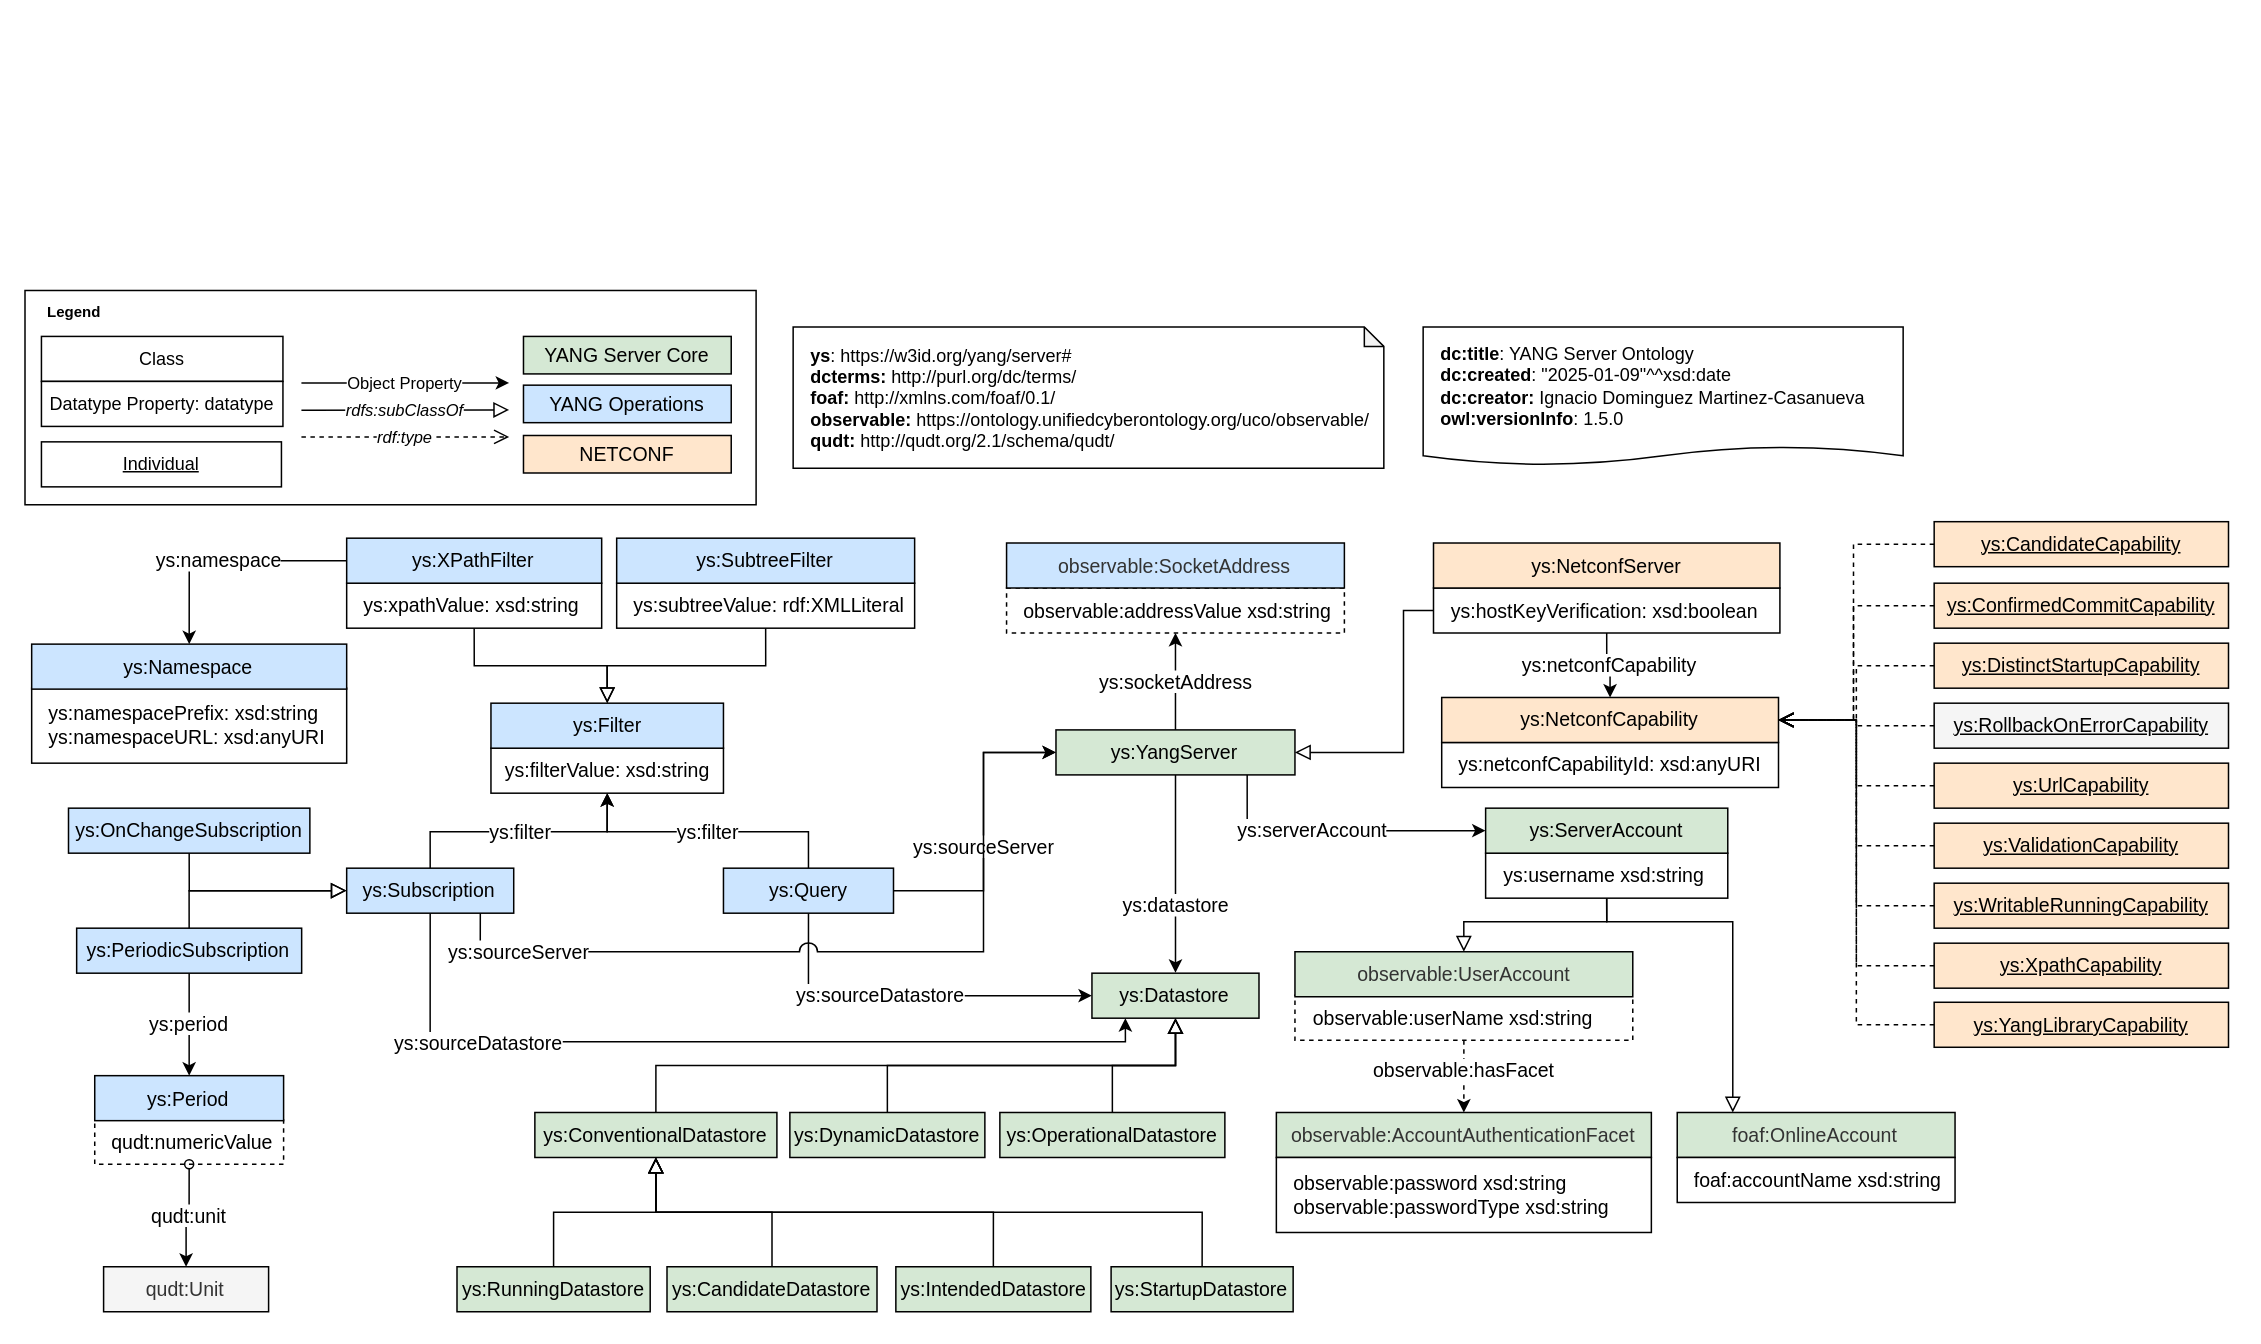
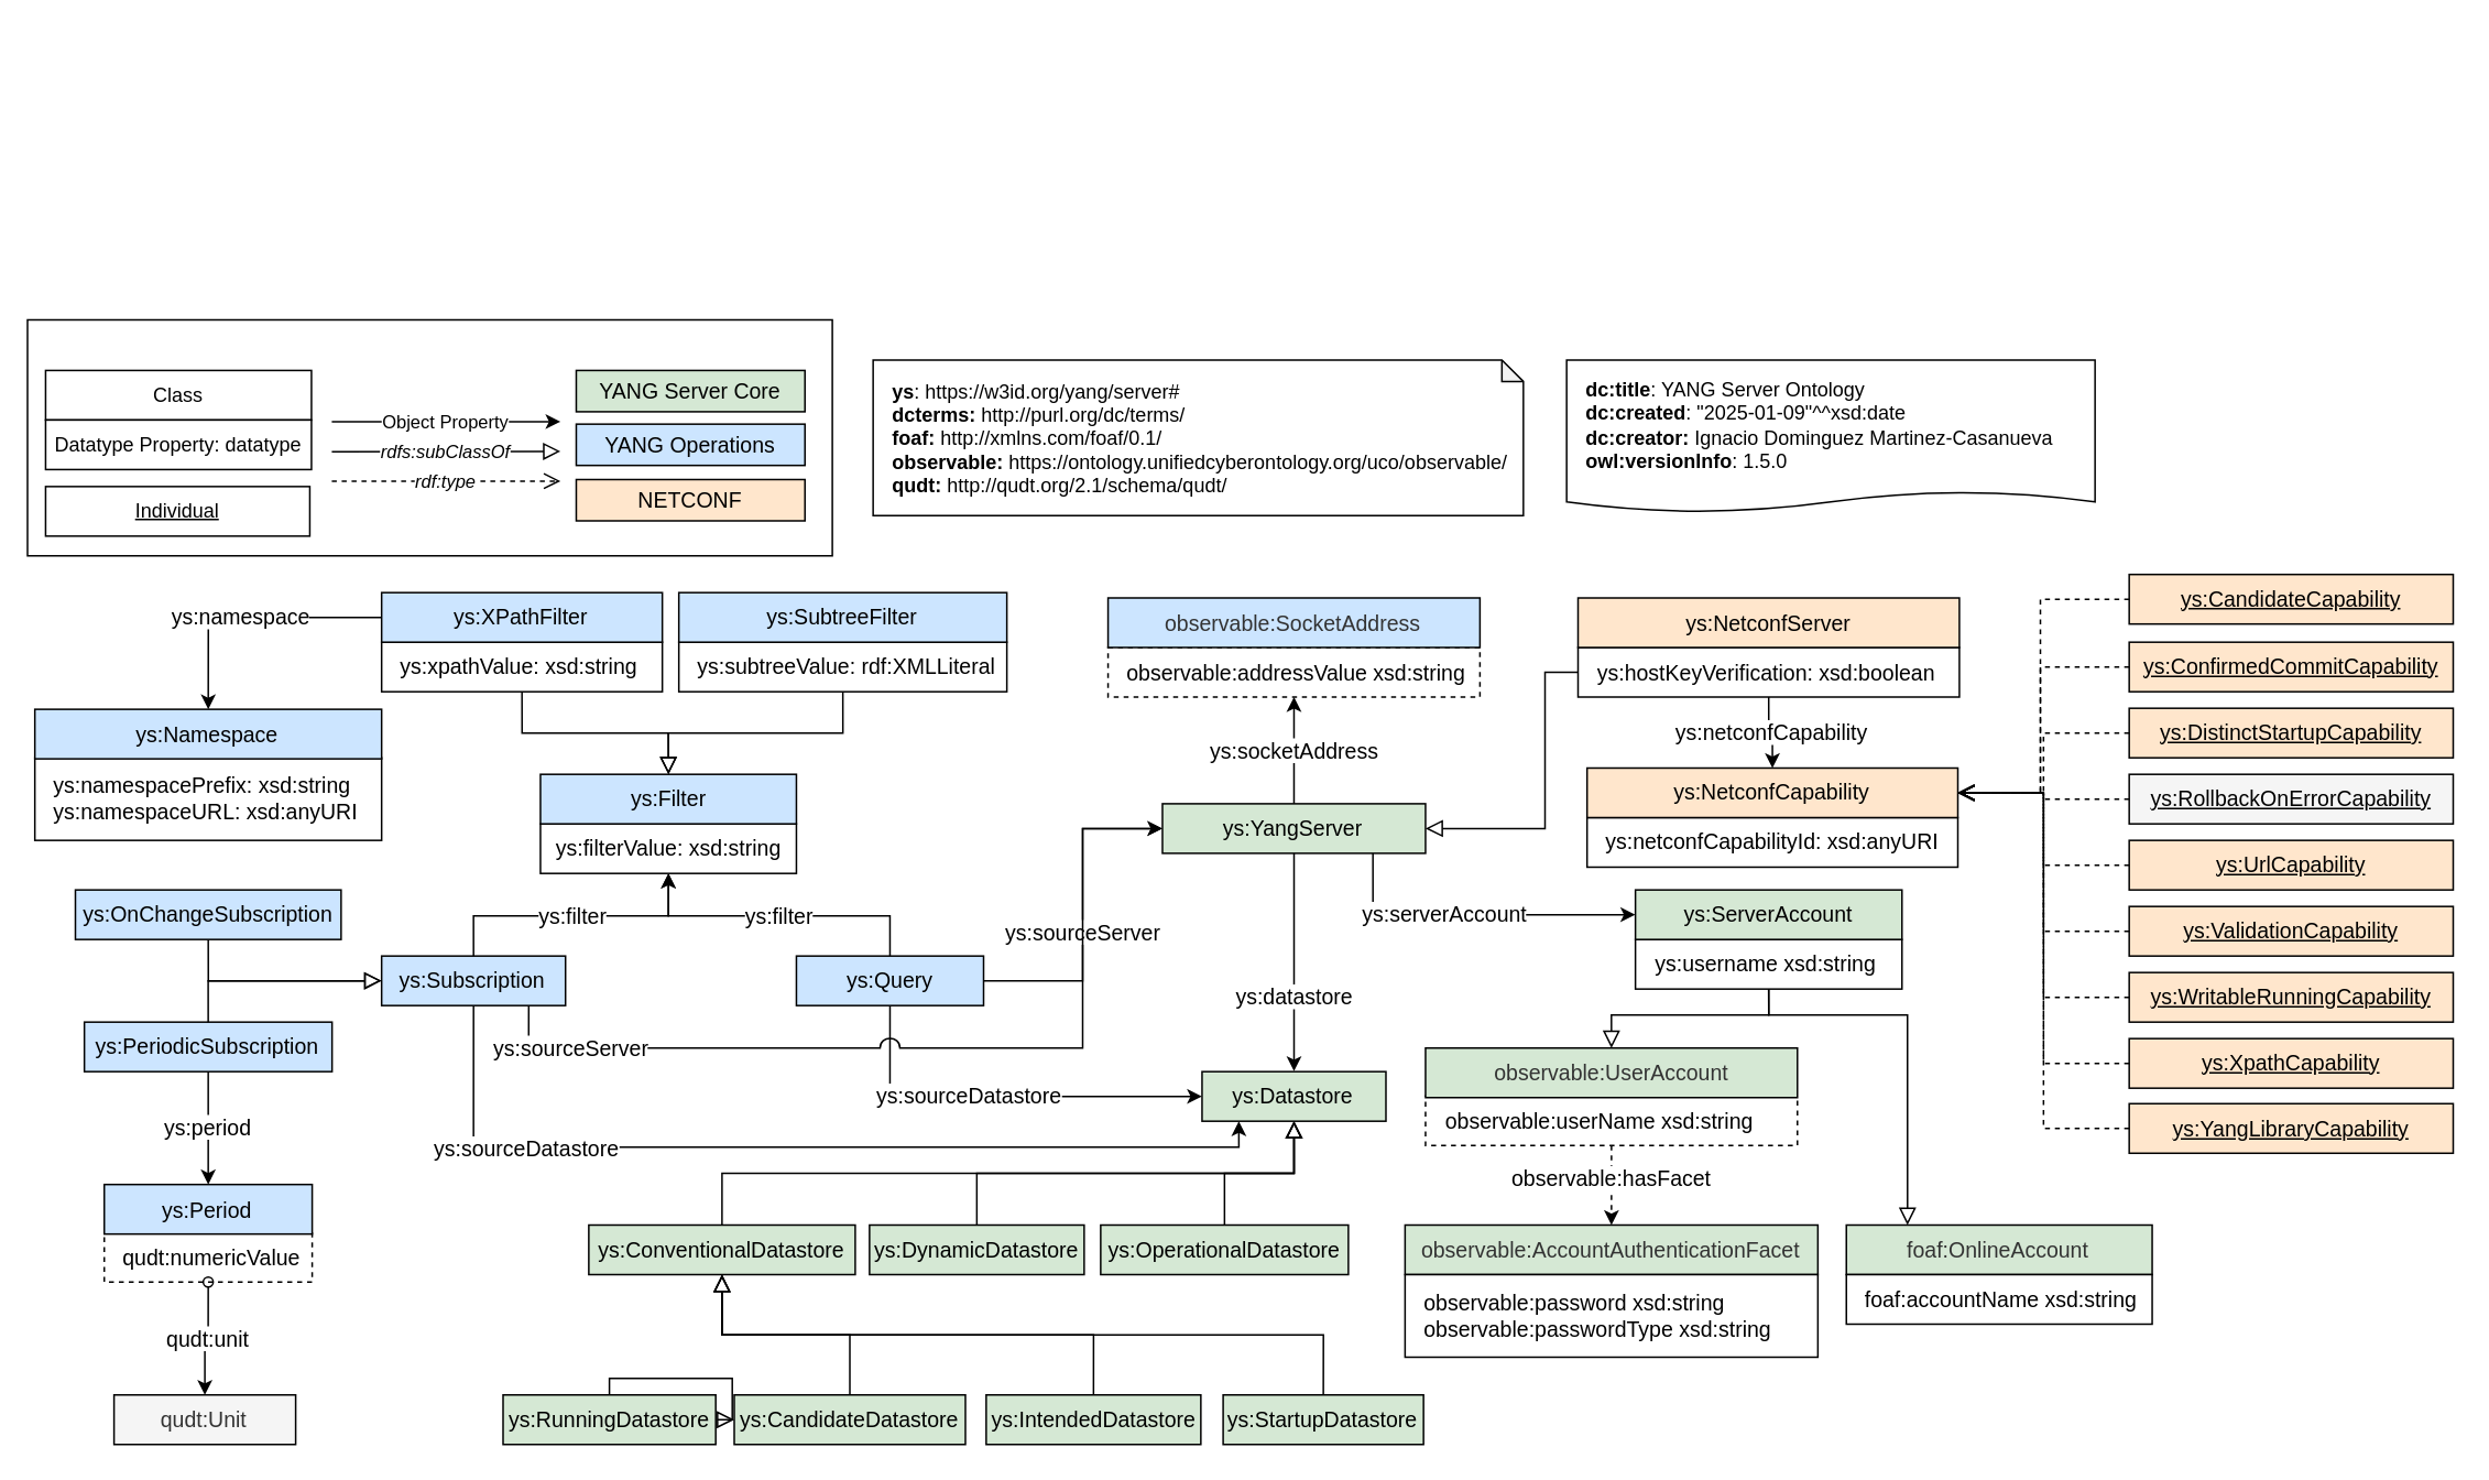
- <mxCell id="9" value="&lt;b style=&quot;font-size: 10px;&quot;&gt;&lt;font data-font-src=&quot;https://fonts.googleapis.com/css?family=Roboto+Condensed&quot;&gt;Legend&lt;/font&gt;&lt;/b&gt;" style="text;html=1;strokeColor=none;fillColor=none;align=center;verticalAlign=middle;whiteSpace=wrap;rounded=0;fontSize=10;fontFamily=Helvetica;" parent="1" vertex="1"><mxGeometry x="24.45" y="197.43" width="50" height="20" as="geometry" /></mxCell>
- <mxCell id="33" value="" style="endArrow=block;html=1;fontColor=#000000;endFill=0;endSize=8;arcSize=0;rounded=0;fontFamily=Helvetica;entryX=0.5;entryY=1;entryDx=0;entryDy=0;exitX=0.5;exitY=0;exitDx=0;exitDy=0;edgeStyle=orthogonalEdgeStyle;fontSize=13;strokeColor=#000000;" parent="1" source="25" target="24" edge="1"><mxGeometry width="50" height="50" relative="1" as="geometry"><mxPoint x="855.91" y="751" as="sourcePoint" /><mxPoint x="629.91" y="704" as="targetPoint" /></mxGeometry></mxCell>
+ <mxCell id="33" value="" style="endArrow=block;html=1;fontColor=#000000;endFill=0;endSize=8;arcSize=0;rounded=0;fontFamily=Helvetica;exitX=0.5;exitY=0;exitDx=0;exitDy=0;edgeStyle=orthogonalEdgeStyle;fontSize=13;strokeColor=#000000;" parent="1" source="25" target="27" edge="1"><mxGeometry width="50" height="50" relative="1" as="geometry"><mxPoint x="855.91" y="751" as="sourcePoint" /><mxPoint x="629.91" y="704" as="targetPoint" /></mxGeometry></mxCell>
